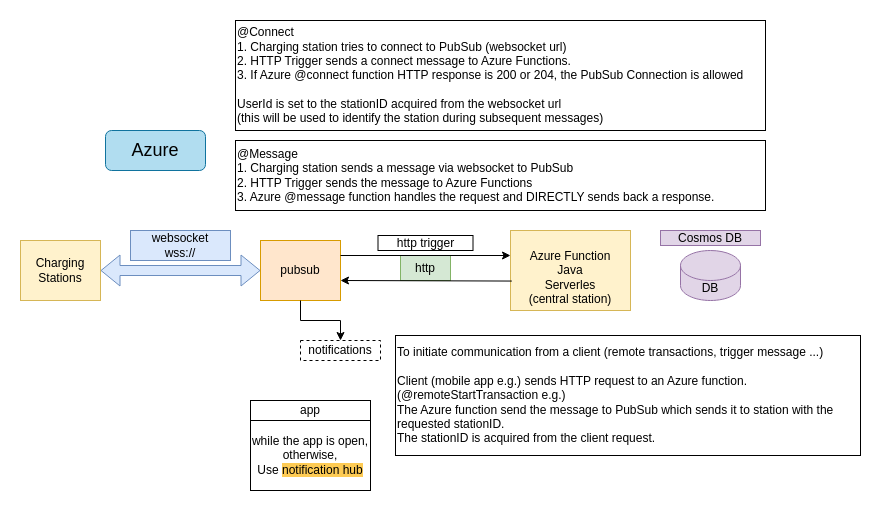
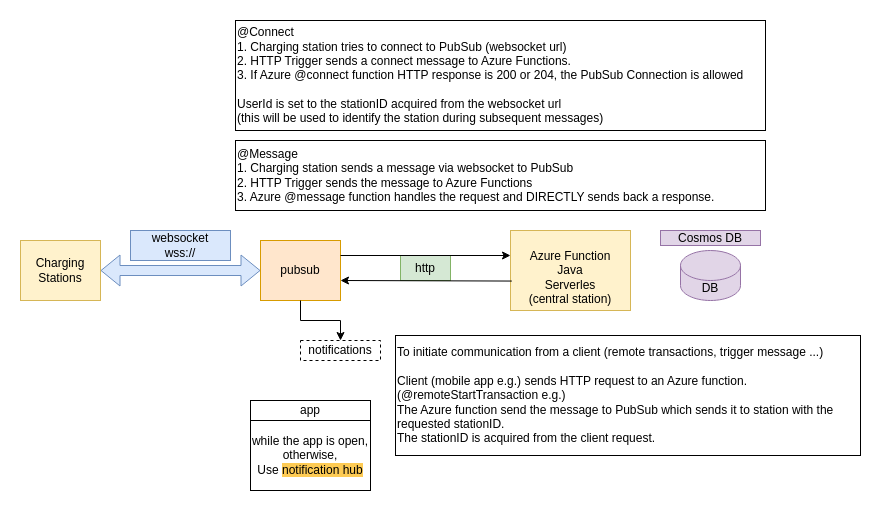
- <mxCell id="10" value="Azure" style="rounded=1;whiteSpace=wrap;html=1;strokeWidth=1;fontSize=18;fillColor=#b1ddf0;strokeColor=#10739e;" parent="1" vertex="1"><mxGeometry x="105" y="130" width="100" height="40" as="geometry" /></mxCell>
- <mxCell id="17" value="http trigger" style="rounded=0;whiteSpace=wrap;html=1;" parent="1" vertex="1"><mxGeometry x="377.5" y="235" width="95" height="15" as="geometry" /></mxCell>
